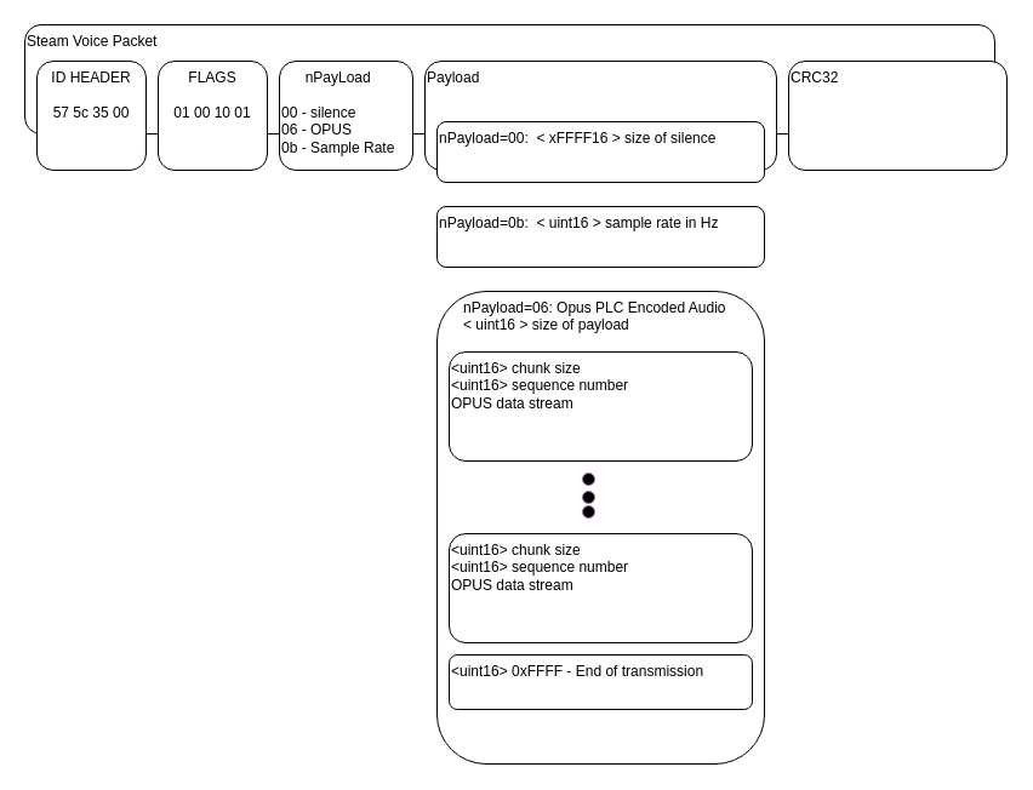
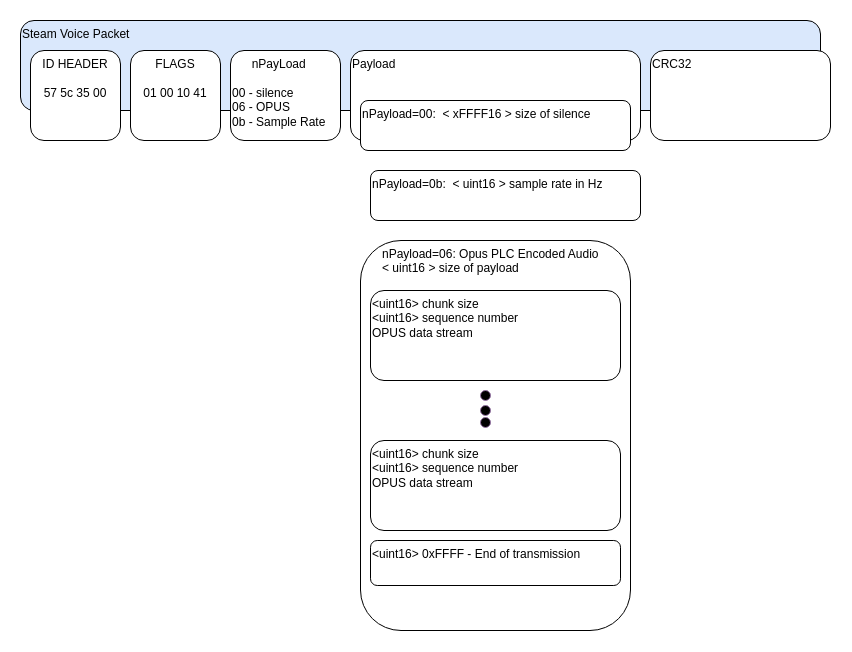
- <mxCell id="2" value="Steam Voice Packet" style="rounded=1;whiteSpace=wrap;html=1;align=left;verticalAlign=top;" parent="1" vertex="1"><mxGeometry x="20" y="20" width="800" height="90" as="geometry" /></mxCell>
+ <mxCell id="2" value="Steam Voice Packet" style="rounded=1;whiteSpace=wrap;html=1;align=left;verticalAlign=top;fillColor=#dae8fc;" parent="1" vertex="1"><mxGeometry x="20" y="20" width="800" height="90" as="geometry" /></mxCell>
- <mxCell id="4" value="FLAGS&lt;br&gt;&lt;br&gt;01 00 10 01" style="rounded=1;whiteSpace=wrap;html=1;align=center;verticalAlign=top;" parent="1" vertex="1"><mxGeometry x="130" y="50" width="90" height="90" as="geometry" /></mxCell>
+ <mxCell id="4" value="FLAGS&lt;br&gt;&lt;br&gt;01 00 10 41" style="rounded=1;whiteSpace=wrap;html=1;align=center;verticalAlign=top;" parent="1" vertex="1"><mxGeometry x="130" y="50" width="90" height="90" as="geometry" /></mxCell>
- <mxCell id="16" value="nPayload=0b:&amp;nbsp; &amp;lt; uint16 &amp;gt; sample rate in Hz" style="rounded=1;whiteSpace=wrap;html=1;align=left;verticalAlign=top;" vertex="1" parent="1"><mxGeometry x="360" y="170" width="270" height="50" as="geometry" /></mxCell>
+ <mxCell id="16" value="nPayload=0b:&amp;nbsp; &amp;lt; uint16 &amp;gt; sample rate in Hz" style="rounded=1;whiteSpace=wrap;html=1;align=left;verticalAlign=top;" vertex="1" parent="1"><mxGeometry x="370" y="170" width="270" height="50" as="geometry" /></mxCell>
